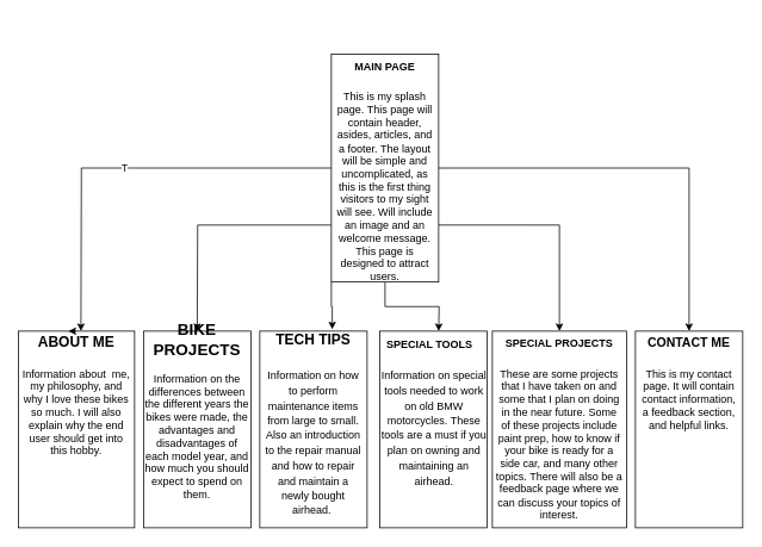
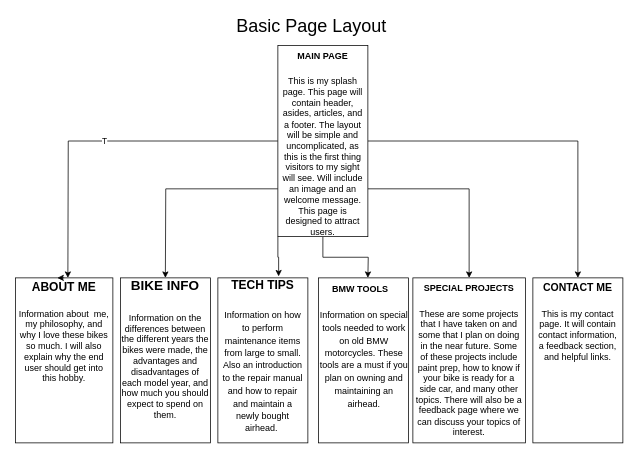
+ <mxCell id="11" value="Basic Page Layout" style="text;html=1;strokeColor=none;fillColor=none;align=center;verticalAlign=middle;whiteSpace=wrap;rounded=0;fontSize=24;" vertex="1" parent="1"><mxGeometry x="130" y="20" width="570" height="30" as="geometry" /></mxCell>
- <mxCell id="13" value="&lt;h2&gt;BIKE PROJECTS&lt;/h2&gt;" style="text;html=1;strokeColor=none;fillColor=none;align=center;verticalAlign=middle;whiteSpace=wrap;rounded=0;fontSize=12;" vertex="1" parent="1"><mxGeometry x="160" y="360" width="120" height="40" as="geometry" /></mxCell>
+ <mxCell id="13" value="&lt;h2&gt;BIKE INFO&lt;/h2&gt;" style="text;html=1;strokeColor=none;fillColor=none;align=center;verticalAlign=middle;whiteSpace=wrap;rounded=0;fontSize=12;" vertex="1" parent="1"><mxGeometry x="160" y="360" width="120" height="40" as="geometry" /></mxCell>
- <mxCell id="23" value="&lt;h4&gt;SPECIAL TOOLS&lt;/h4&gt;" style="text;html=1;strokeColor=none;fillColor=none;align=center;verticalAlign=middle;whiteSpace=wrap;rounded=0;fontFamily=Helvetica;fontSize=12;" vertex="1" parent="1"><mxGeometry x="420" y="370" width="120" height="30" as="geometry" /></mxCell>
+ <mxCell id="23" value="&lt;h4&gt;BMW TOOLS&lt;/h4&gt;" style="text;html=1;strokeColor=none;fillColor=none;align=center;verticalAlign=middle;whiteSpace=wrap;rounded=0;fontFamily=Helvetica;fontSize=12;" vertex="1" parent="1"><mxGeometry x="420" y="370" width="120" height="30" as="geometry" /></mxCell>
